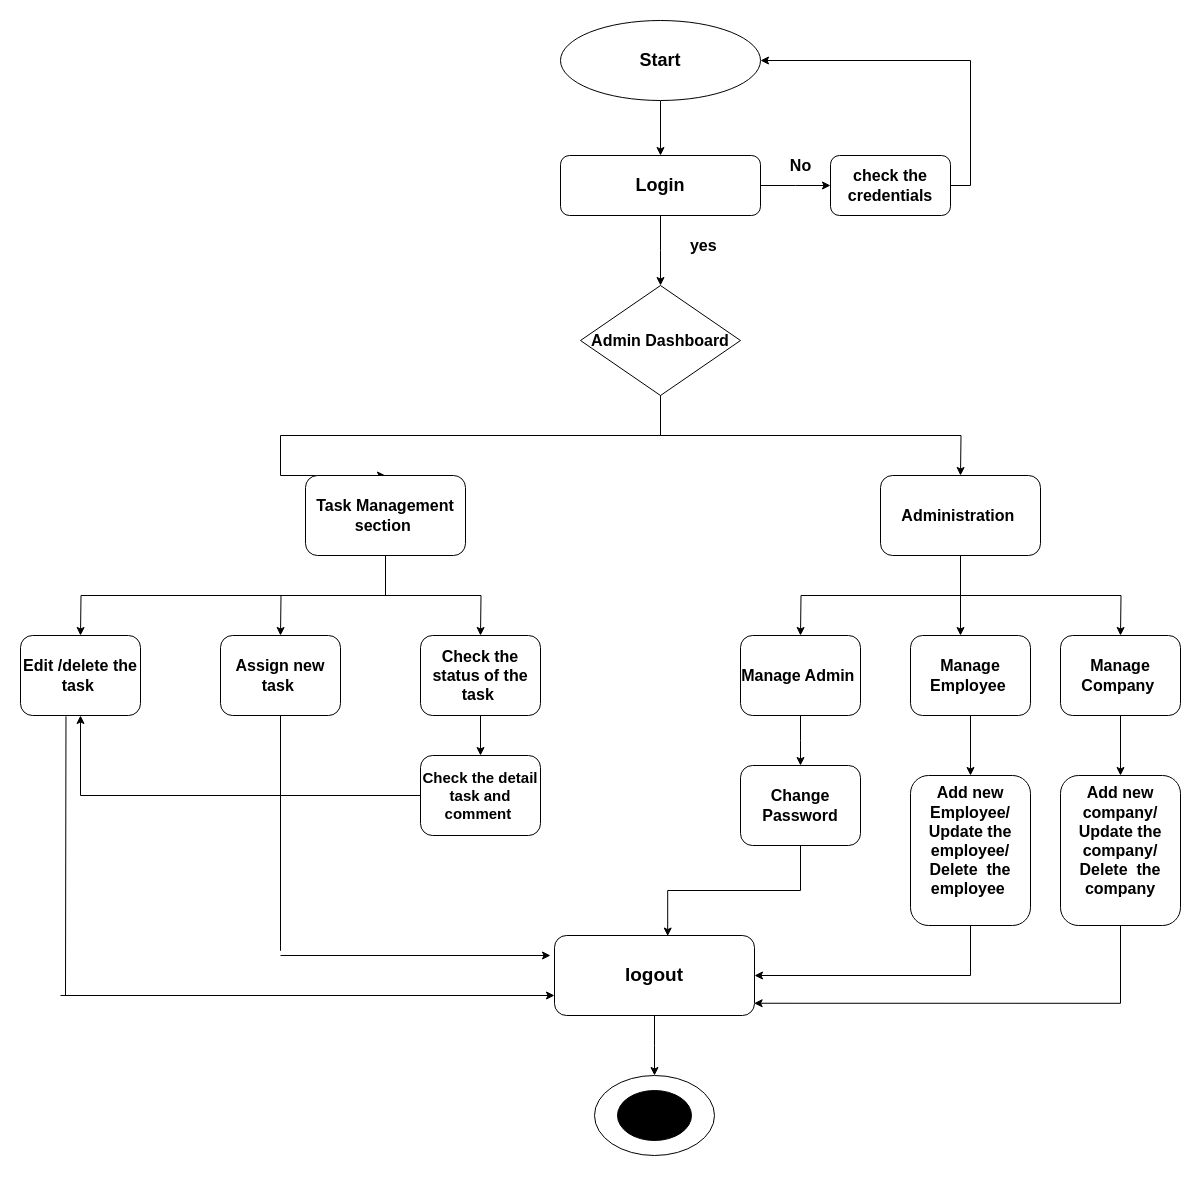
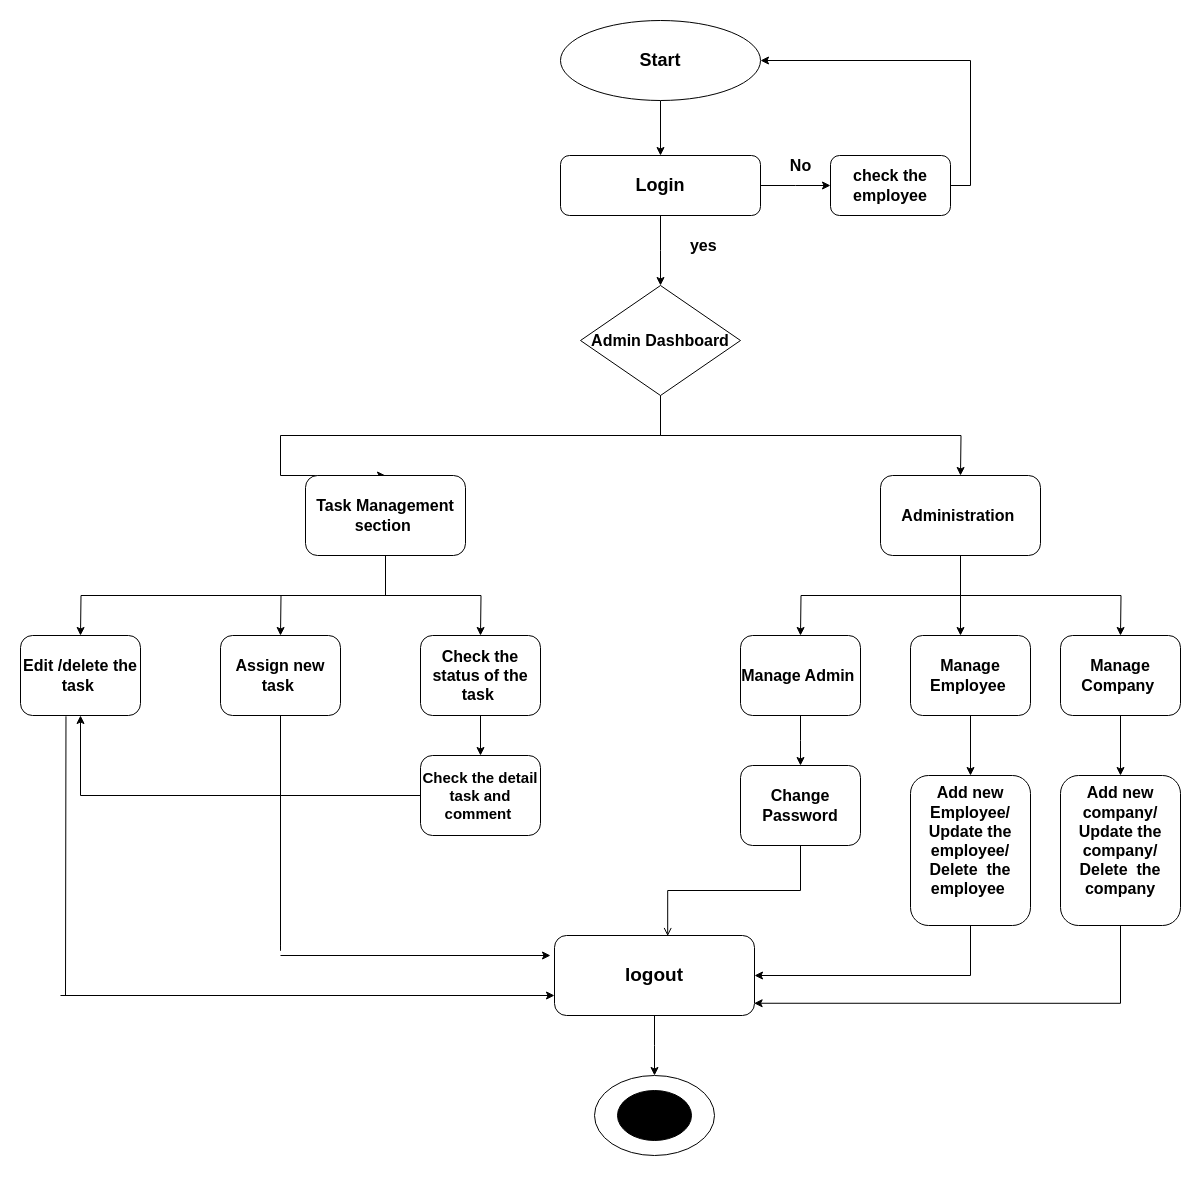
- <mxCell id="39" value="&lt;b&gt;&lt;font style=&quot;font-size: 16px&quot;&gt;check the credentials&lt;/font&gt;&lt;/b&gt;" style="rounded=1;whiteSpace=wrap;html=1;" vertex="1" parent="1"><mxGeometry x="830" y="155" width="120" height="60" as="geometry" /></mxCell>
+ <mxCell id="39" value="&lt;b&gt;&lt;font style=&quot;font-size: 16px&quot;&gt;check the employee&lt;/font&gt;&lt;/b&gt;" style="rounded=1;whiteSpace=wrap;html=1;" vertex="1" parent="1"><mxGeometry x="830" y="155" width="120" height="60" as="geometry" /></mxCell>
- <mxCell id="32" style="edgeStyle=orthogonalEdgeStyle;rounded=0;orthogonalLoop=1;jettySize=auto;html=1;exitX=0.5;exitY=1;exitDx=0;exitDy=0;entryX=0.566;entryY=0.007;entryDx=0;entryDy=0;entryPerimeter=0;" edge="1" parent="1" source="33" target="41"><mxGeometry relative="1" as="geometry" /></mxCell>
+ <mxCell id="32" style="edgeStyle=orthogonalEdgeStyle;rounded=0;orthogonalLoop=1;jettySize=auto;html=1;exitX=0.5;exitY=1;exitDx=0;exitDy=0;entryX=0.566;entryY=0.007;entryDx=0;entryDy=0;entryPerimeter=0;endArrow=open;" edge="1" parent="1" source="33" target="41"><mxGeometry relative="1" as="geometry" /></mxCell>
